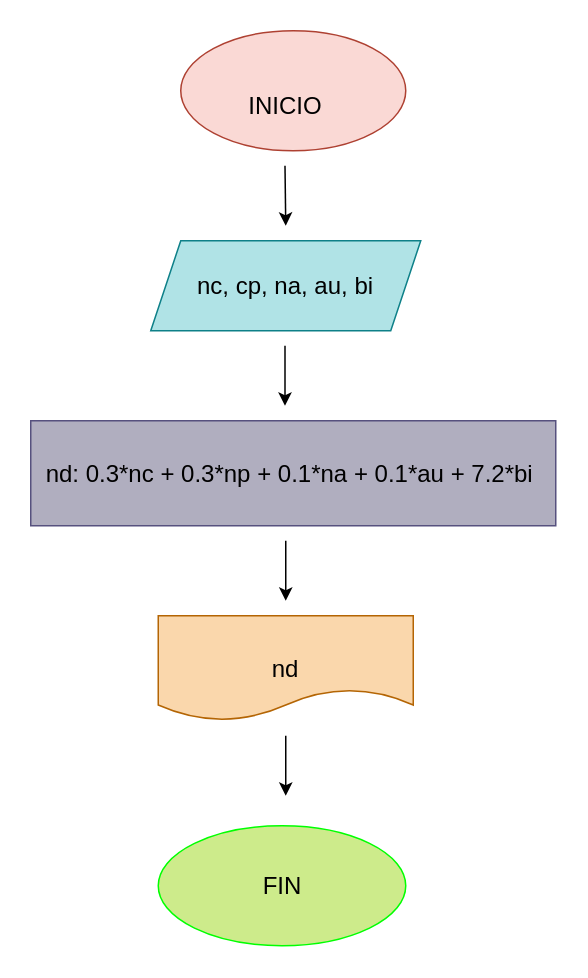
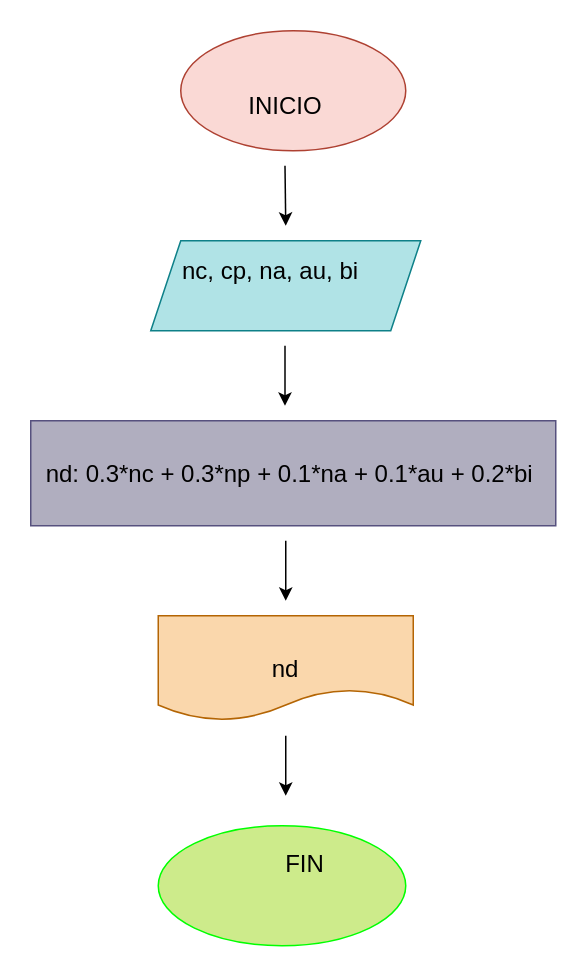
- <mxCell id="6" value="nc, cp, na, au, bi" style="text;strokeColor=none;align=center;fillColor=none;html=1;verticalAlign=middle;whiteSpace=wrap;rounded=0;fontSize=16;fontColor=#000000;" vertex="1" parent="1"><mxGeometry x="130" y="175" width="120" height="30" as="geometry" /></mxCell>
+ <mxCell id="6" value="nc, cp, na, au, bi" style="text;strokeColor=none;align=center;fillColor=none;html=1;verticalAlign=middle;whiteSpace=wrap;rounded=0;fontSize=16;fontColor=#000000;" vertex="1" parent="1"><mxGeometry x="120" y="165" width="120" height="30" as="geometry" /></mxCell>
- <mxCell id="9" value="nd: 0.3*nc + 0.3*np + 0.1*na + 0.1*au + 7.2*bi&amp;nbsp;" style="text;strokeColor=none;align=center;fillColor=none;html=1;verticalAlign=middle;whiteSpace=wrap;rounded=0;fontSize=16;fontColor=#000000;" vertex="1" parent="1"><mxGeometry x="25" y="300" width="340" height="30" as="geometry" /></mxCell>
+ <mxCell id="9" value="nd: 0.3*nc + 0.3*np + 0.1*na + 0.1*au + 0.2*bi&amp;nbsp;" style="text;strokeColor=none;align=center;fillColor=none;html=1;verticalAlign=middle;whiteSpace=wrap;rounded=0;fontSize=16;fontColor=#000000;" vertex="1" parent="1"><mxGeometry x="25" y="300" width="340" height="30" as="geometry" /></mxCell>
- <mxCell id="15" value="FIN" style="text;strokeColor=none;align=center;fillColor=none;html=1;verticalAlign=middle;whiteSpace=wrap;rounded=0;fontSize=16;fontColor=#000000;" vertex="1" parent="1"><mxGeometry x="157.5" y="575" width="60" height="30" as="geometry" /></mxCell>
+ <mxCell id="15" value="FIN" style="text;strokeColor=none;align=center;fillColor=none;html=1;verticalAlign=middle;whiteSpace=wrap;rounded=0;fontSize=16;fontColor=#000000;" vertex="1" parent="1"><mxGeometry x="172.5" y="560" width="60" height="30" as="geometry" /></mxCell>
